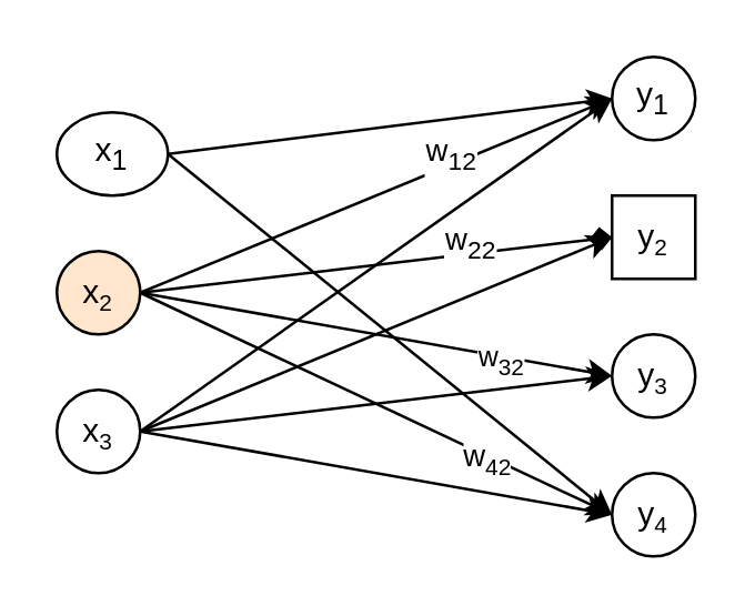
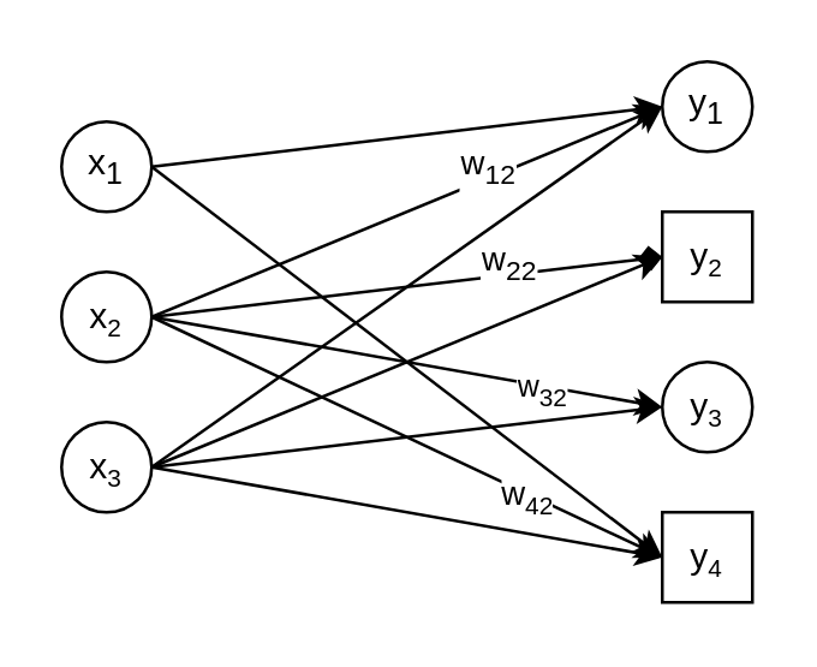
- <mxCell id="4" value="x&lt;sub&gt;1&lt;/sub&gt;" style="ellipse;whiteSpace=wrap;html=1;aspect=fixed;" parent="1" vertex="1"><mxGeometry x="20" y="40" width="40" height="30" as="geometry" /></mxCell>
+ <mxCell id="4" value="x&lt;sub&gt;1&lt;/sub&gt;" style="ellipse;whiteSpace=wrap;html=1;aspect=fixed;" parent="1" vertex="1"><mxGeometry x="20" y="40" width="30" height="30" as="geometry" /></mxCell>
- <mxCell id="13" value="x&lt;span style=&quot;font-size: 10px;&quot;&gt;&lt;sub&gt;2&lt;br&gt;&lt;/sub&gt;&lt;/span&gt;" style="ellipse;whiteSpace=wrap;html=1;aspect=fixed;fillColor=#ffe6cc;" parent="1" vertex="1"><mxGeometry x="20" y="90" width="30" height="30" as="geometry" /></mxCell>
+ <mxCell id="13" value="x&lt;span style=&quot;font-size: 10px;&quot;&gt;&lt;sub&gt;2&lt;br&gt;&lt;/sub&gt;&lt;/span&gt;" style="ellipse;whiteSpace=wrap;html=1;aspect=fixed;" parent="1" vertex="1"><mxGeometry x="20" y="90" width="30" height="30" as="geometry" /></mxCell>
- <mxCell id="22" value="y&lt;span style=&quot;font-size: 10px;&quot;&gt;&lt;sub&gt;4&lt;/sub&gt;&lt;/span&gt;" style="ellipse;whiteSpace=wrap;html=1;aspect=fixed;" parent="1" vertex="1"><mxGeometry x="220" y="170" width="30" height="30" as="geometry" /></mxCell>
+ <mxCell id="22" value="y&lt;span style=&quot;font-size: 10px;&quot;&gt;&lt;sub&gt;4&lt;/sub&gt;&lt;/span&gt;" style="whiteSpace=wrap;html=1;aspect=fixed;rounded=0;" parent="1" vertex="1"><mxGeometry x="220" y="170" width="30" height="30" as="geometry" /></mxCell>
